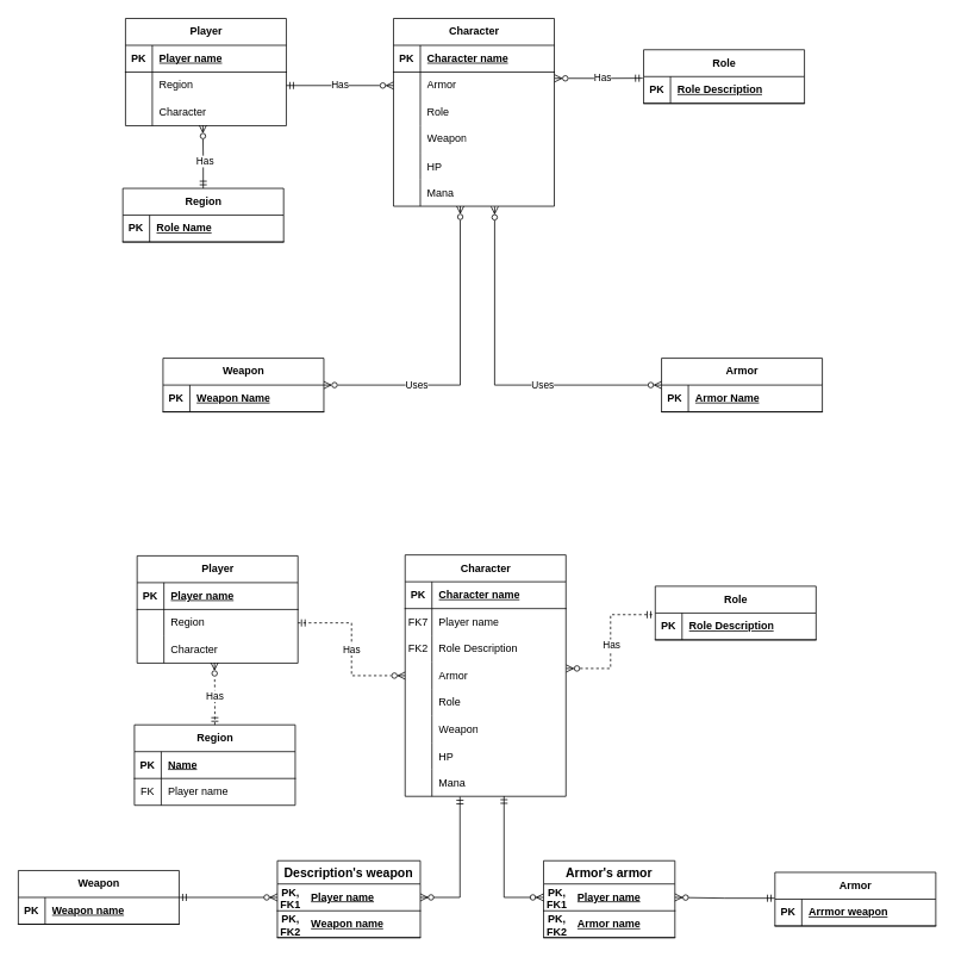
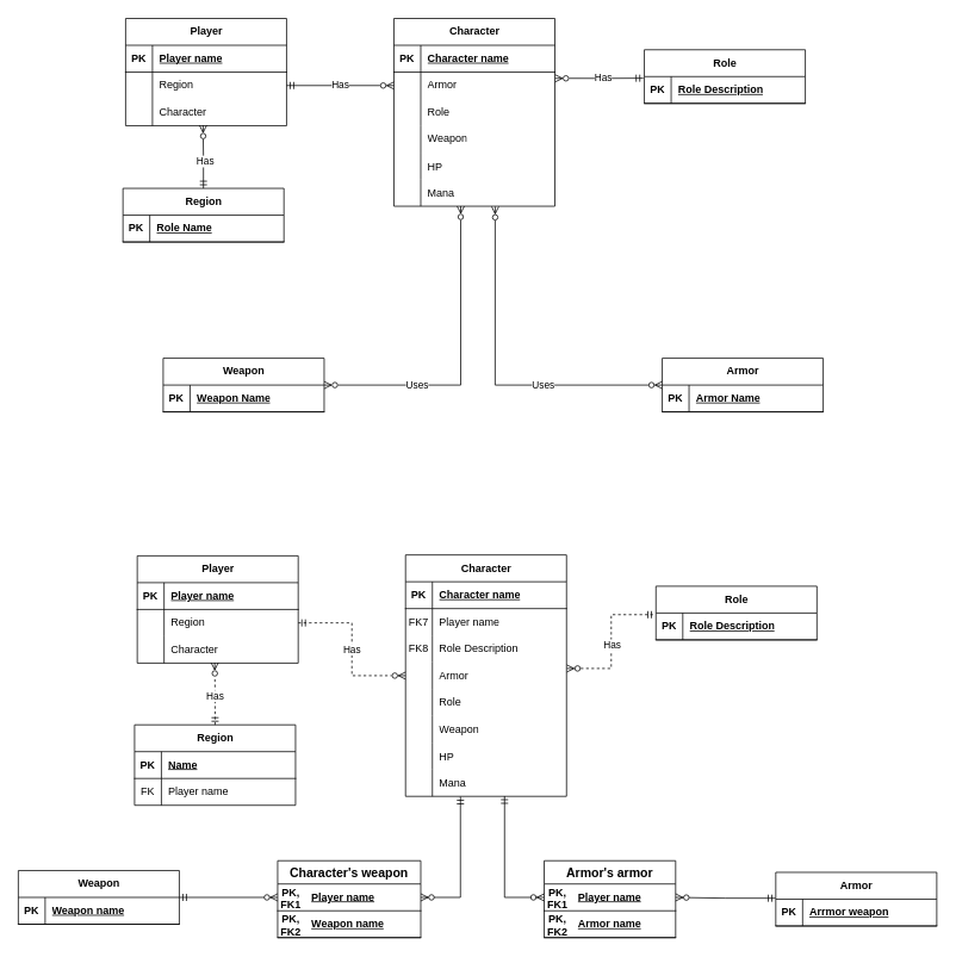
- <mxCell id="74" value="FK2" style="shape=partialRectangle;connectable=0;fillColor=none;top=0;left=0;bottom=0;right=0;fontStyle=0;overflow=hidden;whiteSpace=wrap;html=1;" vertex="1" parent="73"><mxGeometry width="30" height="30" as="geometry"><mxRectangle width="30" height="30" as="alternateBounds" /></mxGeometry></mxCell>
+ <mxCell id="74" value="FK8" style="shape=partialRectangle;connectable=0;fillColor=none;top=0;left=0;bottom=0;right=0;fontStyle=0;overflow=hidden;whiteSpace=wrap;html=1;" vertex="1" parent="73"><mxGeometry width="30" height="30" as="geometry"><mxRectangle width="30" height="30" as="alternateBounds" /></mxGeometry></mxCell>
- <mxCell id="125" value="Description's weapon" style="swimlane;fontStyle=1;childLayout=stackLayout;horizontal=1;startSize=26;horizontalStack=0;resizeParent=1;resizeParentMax=0;resizeLast=0;collapsible=1;marginBottom=0;align=center;fontSize=14;" vertex="1" parent="1"><mxGeometry x="310" y="962" width="160" height="86" as="geometry" /></mxCell>
+ <mxCell id="125" value="Character's weapon" style="swimlane;fontStyle=1;childLayout=stackLayout;horizontal=1;startSize=26;horizontalStack=0;resizeParent=1;resizeParentMax=0;resizeLast=0;collapsible=1;marginBottom=0;align=center;fontSize=14;" vertex="1" parent="1"><mxGeometry x="310" y="962" width="160" height="86" as="geometry" /></mxCell>
